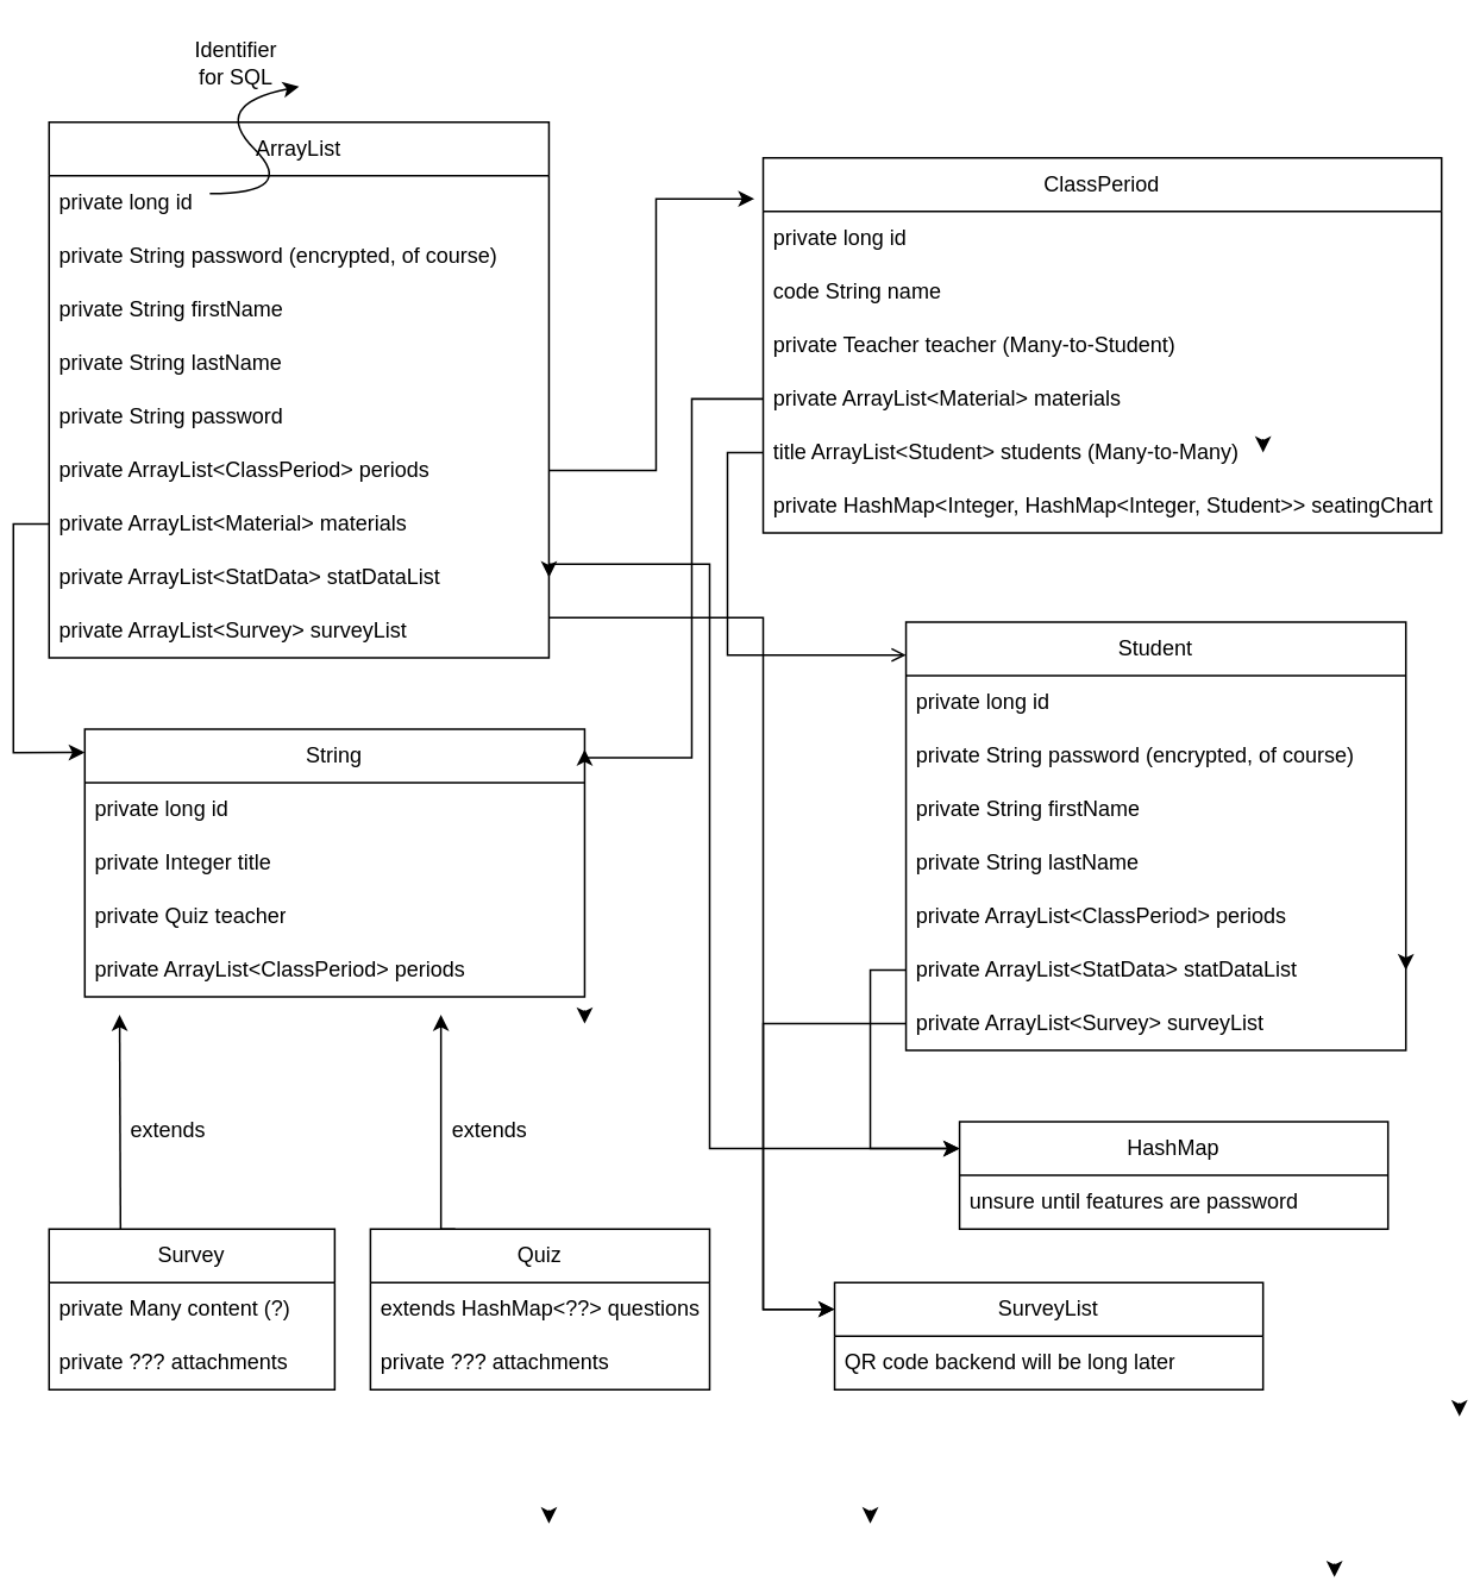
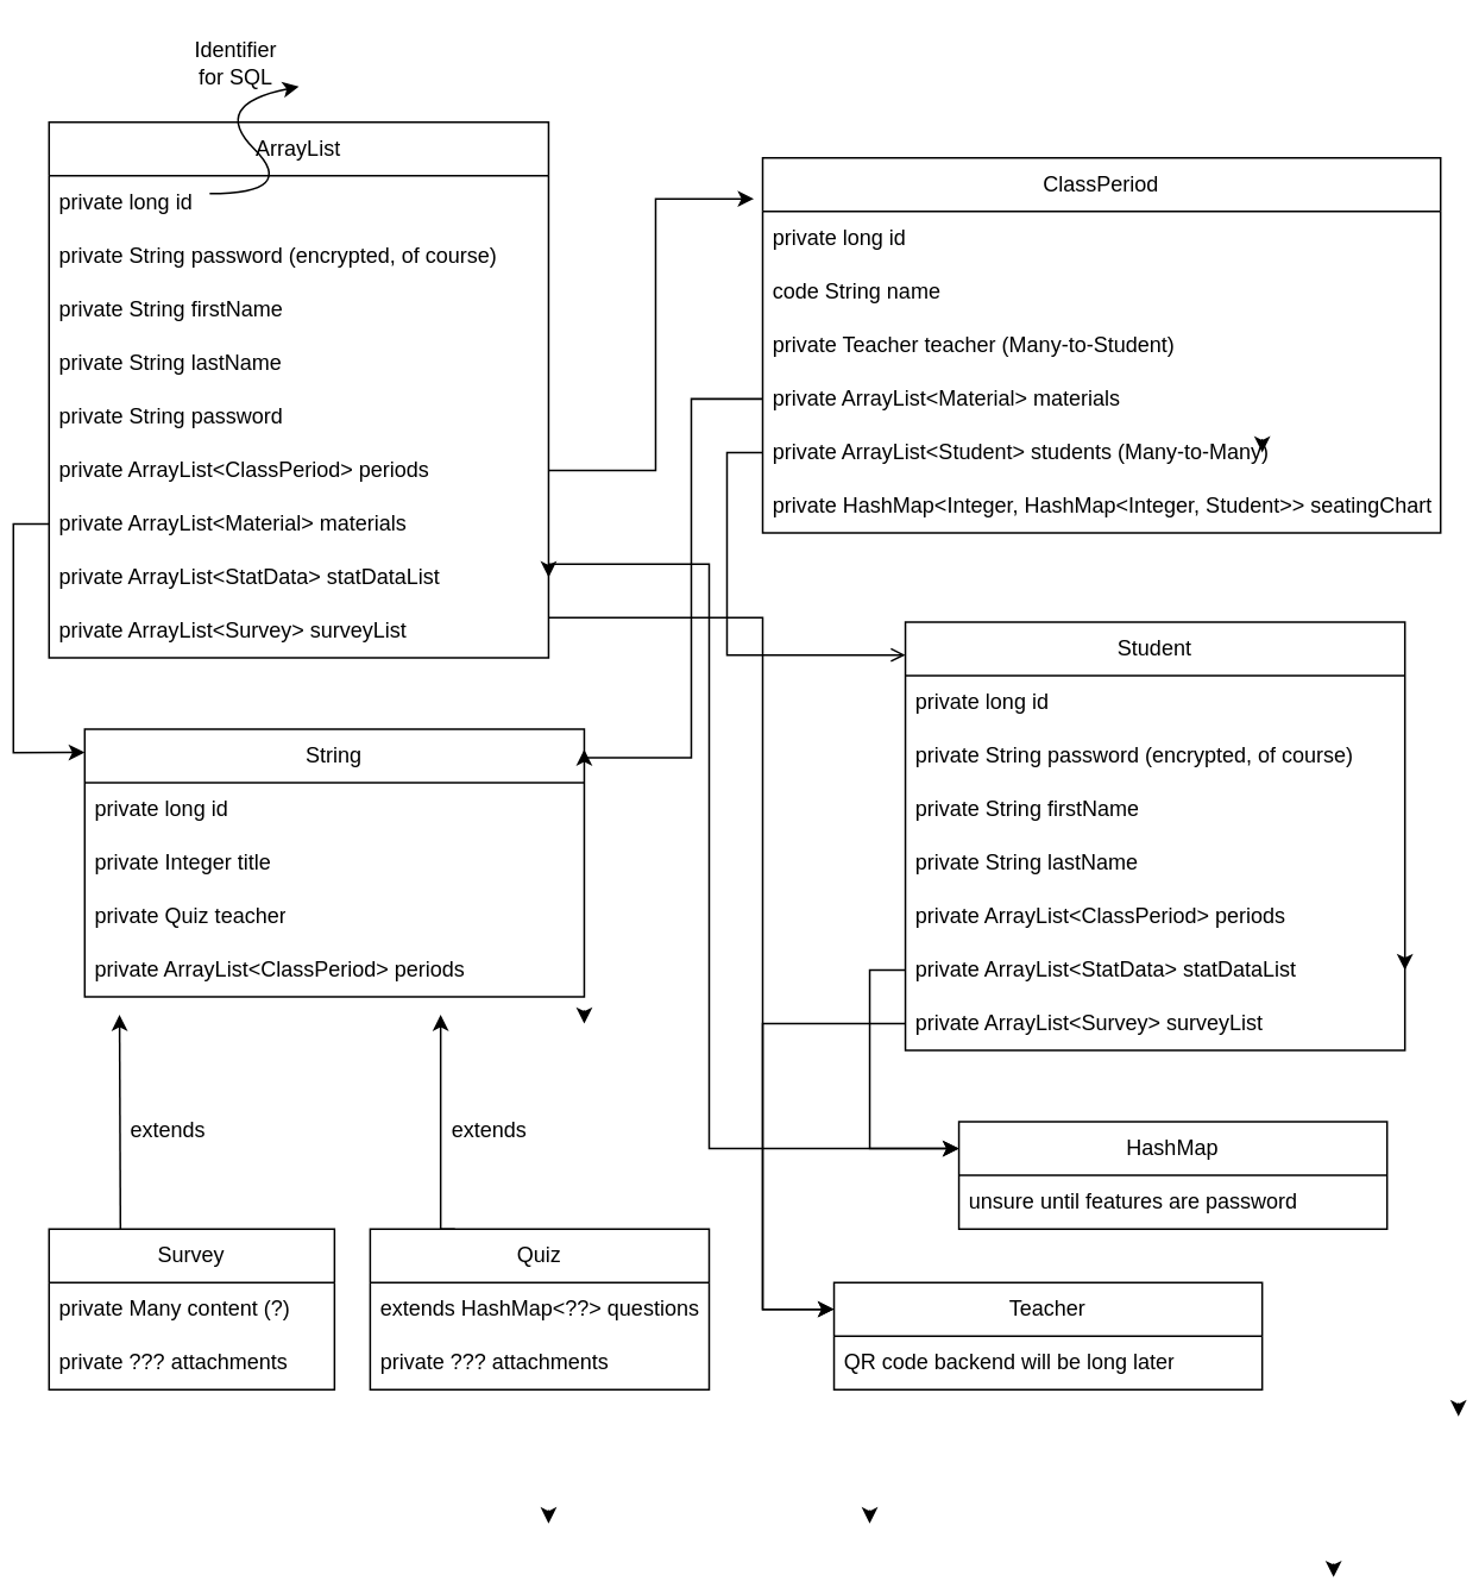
- <mxCell id="30" value="title ArrayList&amp;lt;Student&amp;gt; students (Many-to-Many)" style="text;html=1;strokeColor=none;fillColor=none;align=left;verticalAlign=middle;whiteSpace=wrap;rounded=0;spacingLeft=4;" vertex="1" parent="24"><mxGeometry y="150" width="380" height="30" as="geometry" /></mxCell>
+ <mxCell id="30" value="private ArrayList&amp;lt;Student&amp;gt; students (Many-to-Many)" style="text;html=1;strokeColor=none;fillColor=none;align=left;verticalAlign=middle;whiteSpace=wrap;rounded=0;spacingLeft=4;" vertex="1" parent="24"><mxGeometry y="150" width="380" height="30" as="geometry" /></mxCell>
- <mxCell id="59" value="SurveyList" style="swimlane;fontStyle=0;childLayout=stackLayout;horizontal=1;startSize=30;horizontalStack=0;resizeParent=1;resizeParentMax=0;resizeLast=0;collapsible=1;marginBottom=0;whiteSpace=wrap;html=1;" vertex="1" parent="1"><mxGeometry x="460" y="718" width="240" height="60" as="geometry"><mxRectangle x="80" y="40" width="80" height="30" as="alternateBounds" /></mxGeometry></mxCell>
+ <mxCell id="59" value="Teacher" style="swimlane;fontStyle=0;childLayout=stackLayout;horizontal=1;startSize=30;horizontalStack=0;resizeParent=1;resizeParentMax=0;resizeLast=0;collapsible=1;marginBottom=0;whiteSpace=wrap;html=1;" vertex="1" parent="1"><mxGeometry x="460" y="718" width="240" height="60" as="geometry"><mxRectangle x="80" y="40" width="80" height="30" as="alternateBounds" /></mxGeometry></mxCell>
